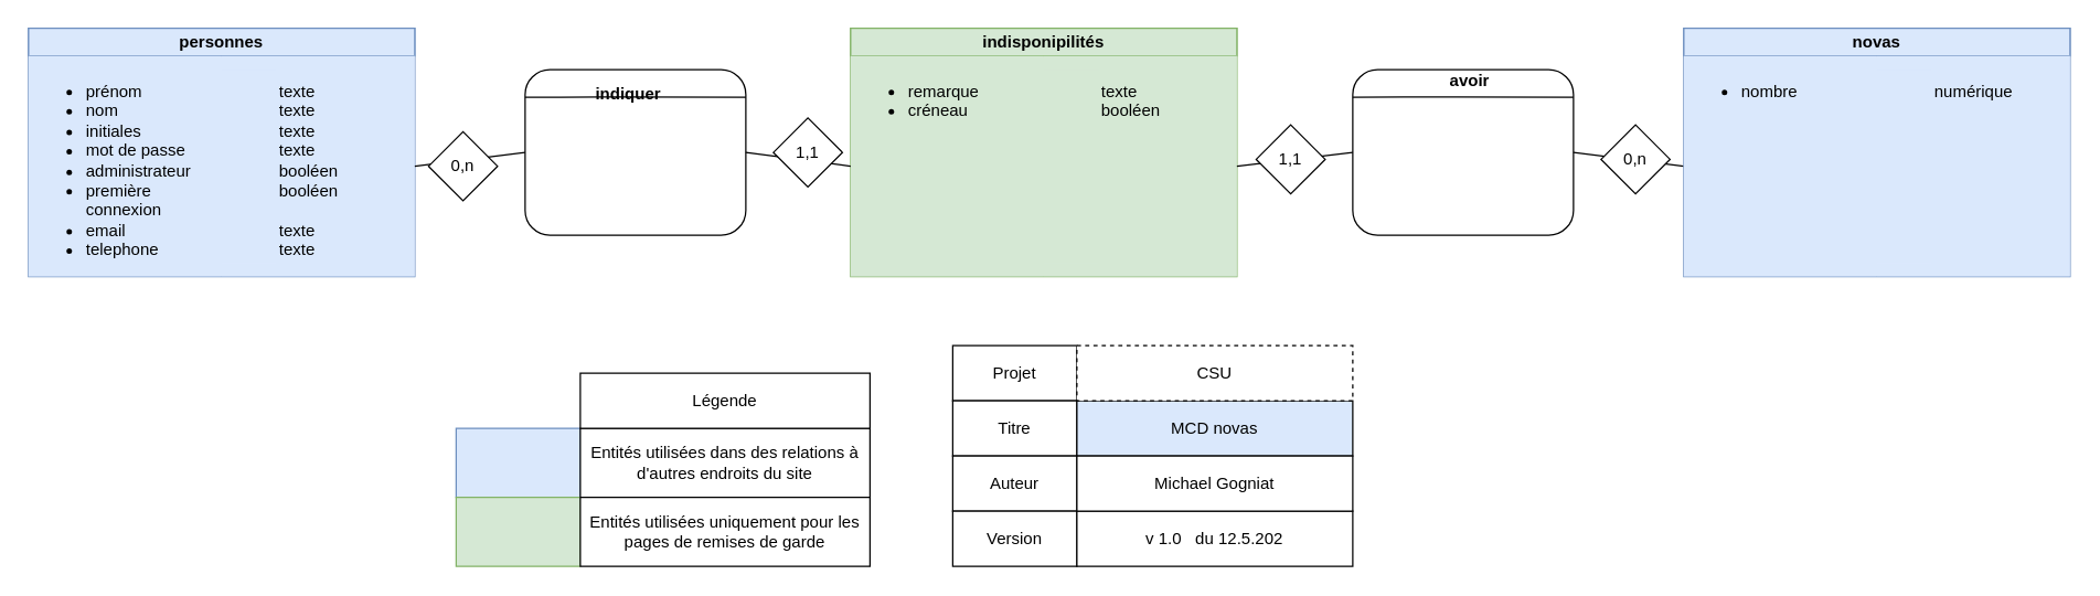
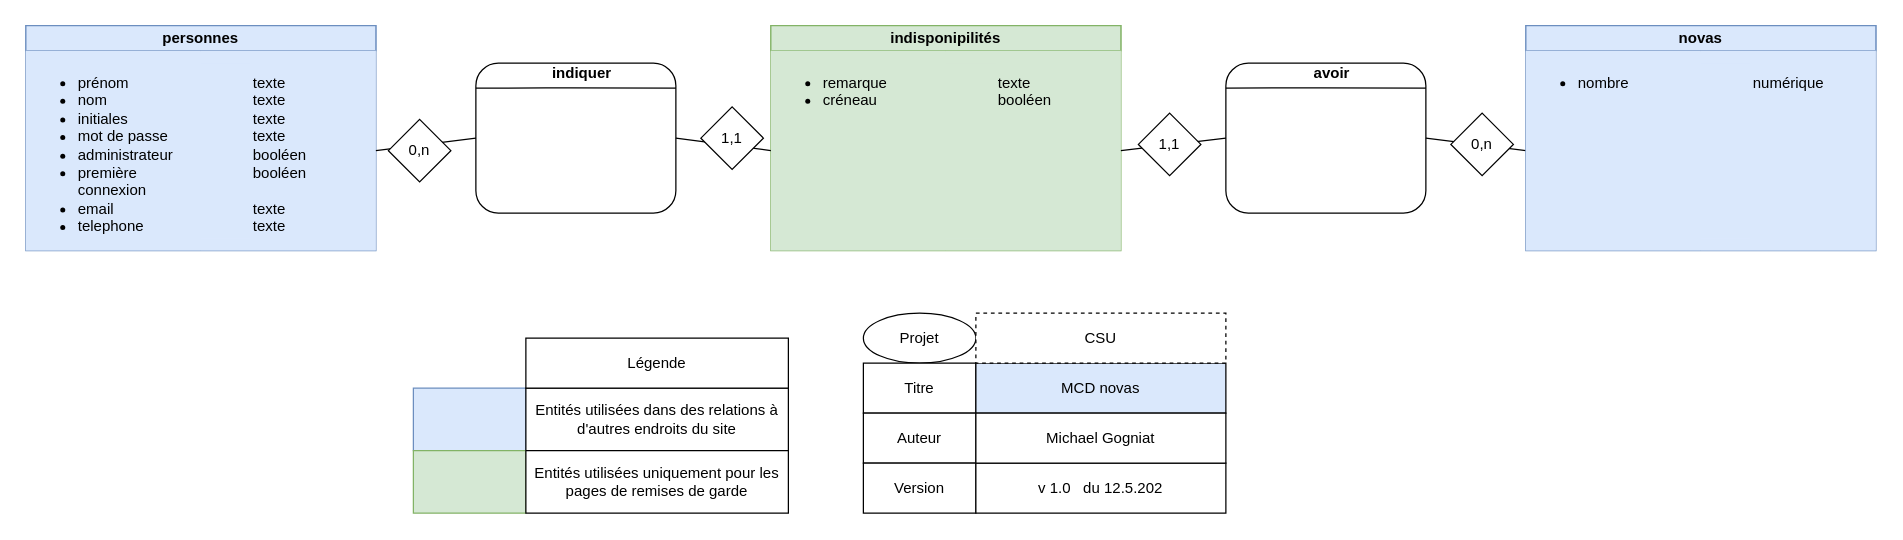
- <mxCell id="42" value="&lt;b&gt;indiquer&lt;/b&gt;" style="text;html=1;strokeColor=none;fillColor=none;align=center;verticalAlign=middle;whiteSpace=wrap;rounded=0;" vertex="1" parent="40"><mxGeometry x="27.647" y="10" width="94.118" height="16.002" as="geometry" /></mxCell>
+ <mxCell id="42" value="&lt;b&gt;indiquer&lt;/b&gt;" style="text;html=1;strokeColor=none;fillColor=none;align=center;verticalAlign=middle;whiteSpace=wrap;rounded=0;" vertex="1" parent="40"><mxGeometry x="37.647" width="94.118" height="16.002" as="geometry" /></mxCell>
- <mxCell id="17" value="Projet" style="rounded=0;whiteSpace=wrap;html=1;labelBackgroundColor=none;align=center;" vertex="1" parent="1"><mxGeometry x="690" y="250" width="90" height="40" as="geometry" /></mxCell>
+ <mxCell id="17" value="Projet" style="ellipse;whiteSpace=wrap;html=1;labelBackgroundColor=none;align=center;" vertex="1" parent="1"><mxGeometry x="690" y="250" width="90" height="40" as="geometry" /></mxCell>
